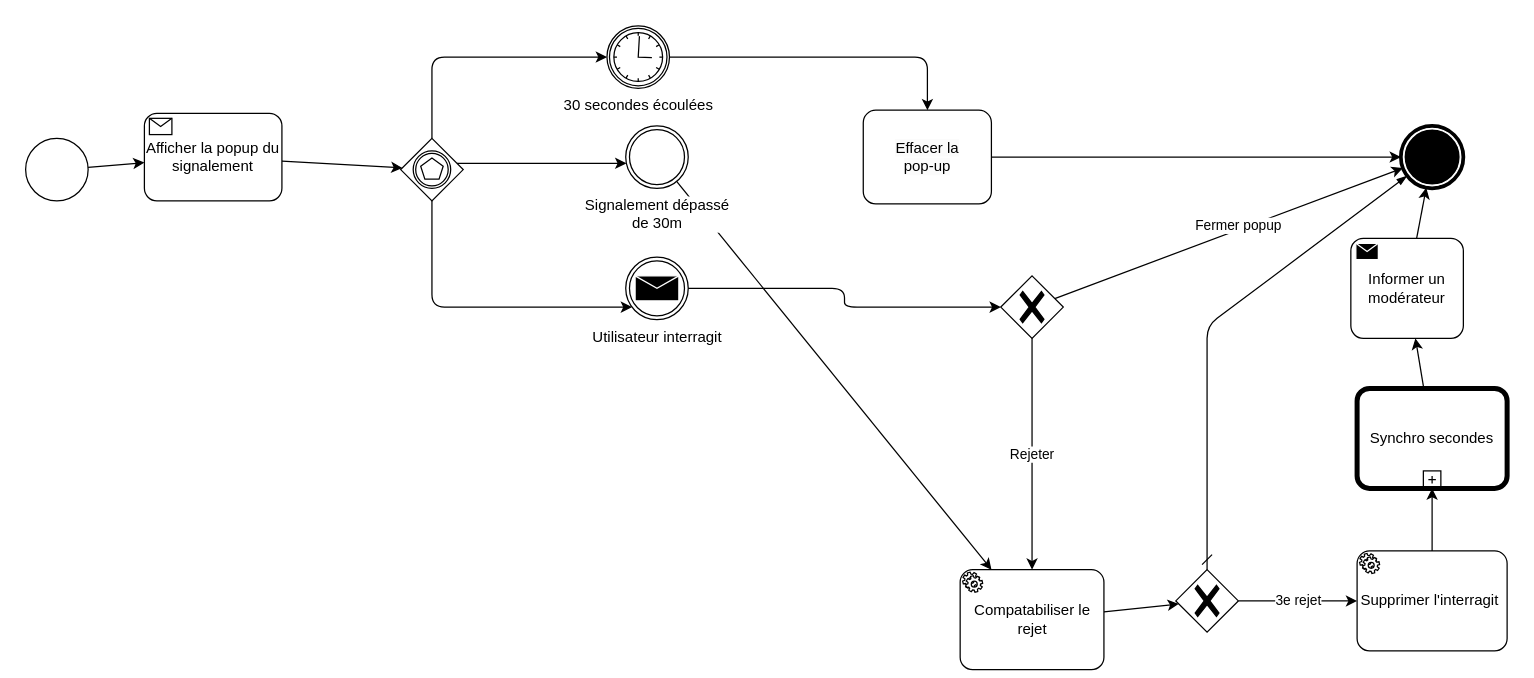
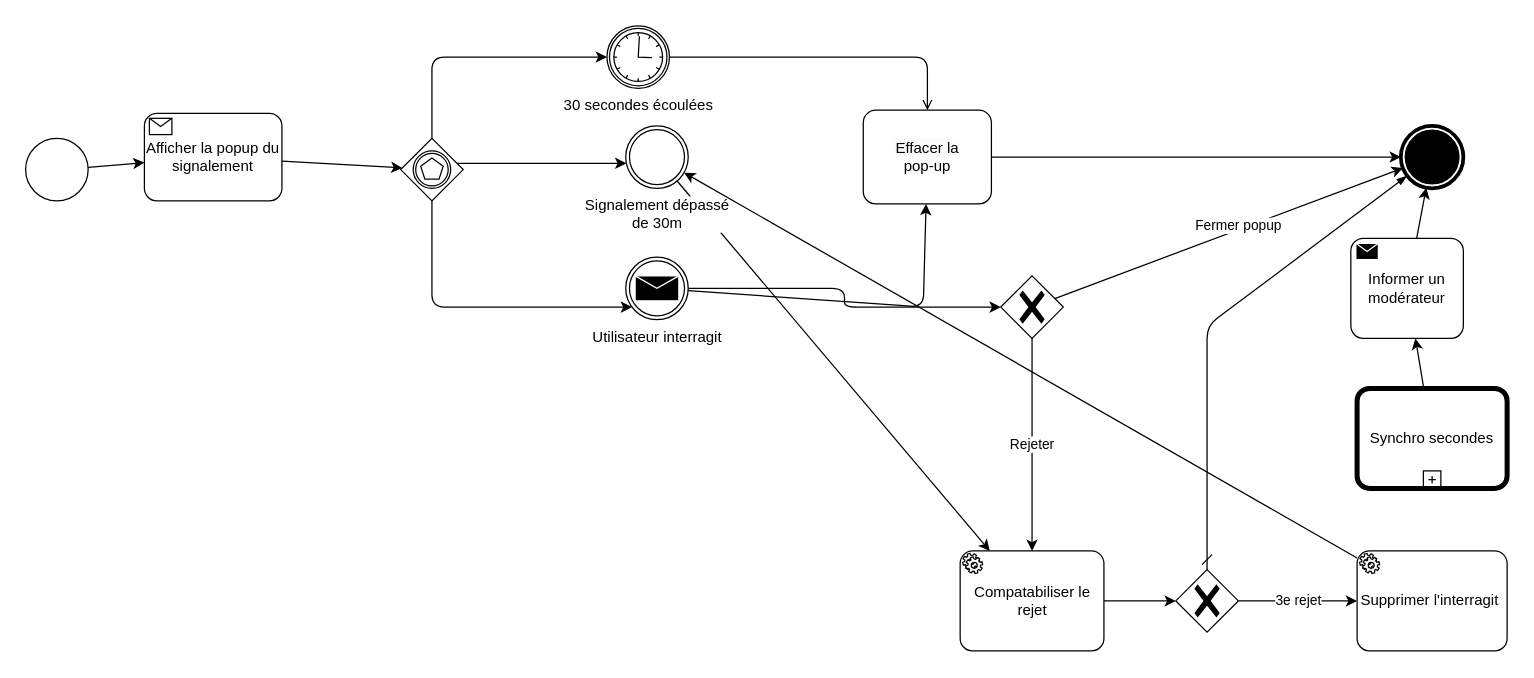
- <mxCell id="15" style="edgeStyle=orthogonalEdgeStyle;html=1;" parent="1" source="16" target="24" edge="1"><mxGeometry relative="1" as="geometry"><mxPoint x="737.5" y="85" as="targetPoint" /></mxGeometry></mxCell>
+ <mxCell id="15" style="edgeStyle=orthogonalEdgeStyle;html=1;endArrow=open;" parent="1" source="16" target="24" edge="1"><mxGeometry relative="1" as="geometry"><mxPoint x="737.5" y="85" as="targetPoint" /></mxGeometry></mxCell>
+ <mxCell id="10" style="edgeStyle=none;html=1;" parent="1" source="11" target="24" edge="1"><mxGeometry relative="1" as="geometry"><Array as="points"><mxPoint x="738" y="245" /></Array><mxPoint x="737.667" y="165" as="targetPoint" /></mxGeometry></mxCell>
- <mxCell id="27" style="edgeStyle=none;html=1;" parent="1" source="28" target="23" edge="1"><mxGeometry relative="1" as="geometry" /></mxCell>
+ <mxCell id="27" style="edgeStyle=none;html=1;" parent="1" source="28" target="5" edge="1"><mxGeometry relative="1" as="geometry" /></mxCell>
- <mxCell id="32" value="Compatabiliser le rejet" style="points=[[0.25,0,0],[0.5,0,0],[0.75,0,0],[1,0.25,0],[1,0.5,0],[1,0.75,0],[0.75,1,0],[0.5,1,0],[0.25,1,0],[0,0.75,0],[0,0.5,0],[0,0.25,0]];shape=mxgraph.bpmn.task;whiteSpace=wrap;rectStyle=rounded;size=10;html=1;taskMarker=service;" parent="1" vertex="1"><mxGeometry x="767.5" y="455" width="115" height="80" as="geometry" /></mxCell>
+ <mxCell id="32" value="Compatabiliser le rejet" style="points=[[0.25,0,0],[0.5,0,0],[0.75,0,0],[1,0.25,0],[1,0.5,0],[1,0.75,0],[0.75,1,0],[0.5,1,0],[0.25,1,0],[0,0.75,0],[0,0.5,0],[0,0.25,0]];shape=mxgraph.bpmn.task;whiteSpace=wrap;rectStyle=rounded;size=10;html=1;taskMarker=service;" parent="1" vertex="1"><mxGeometry x="767.5" y="440" width="115" height="80" as="geometry" /></mxCell>
